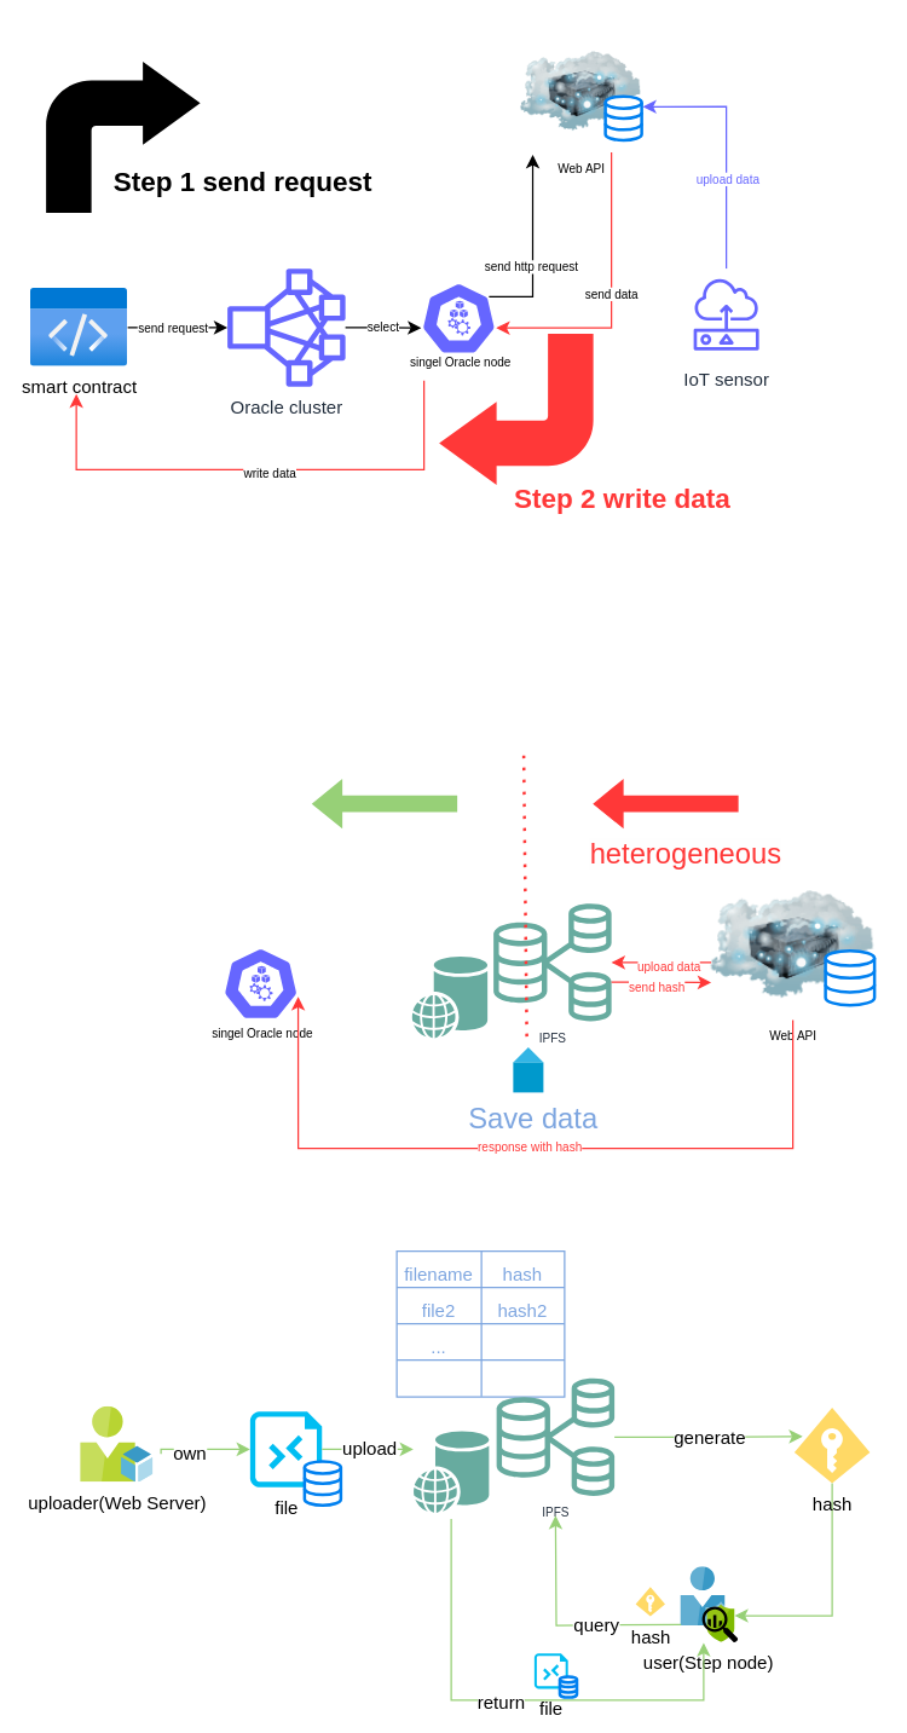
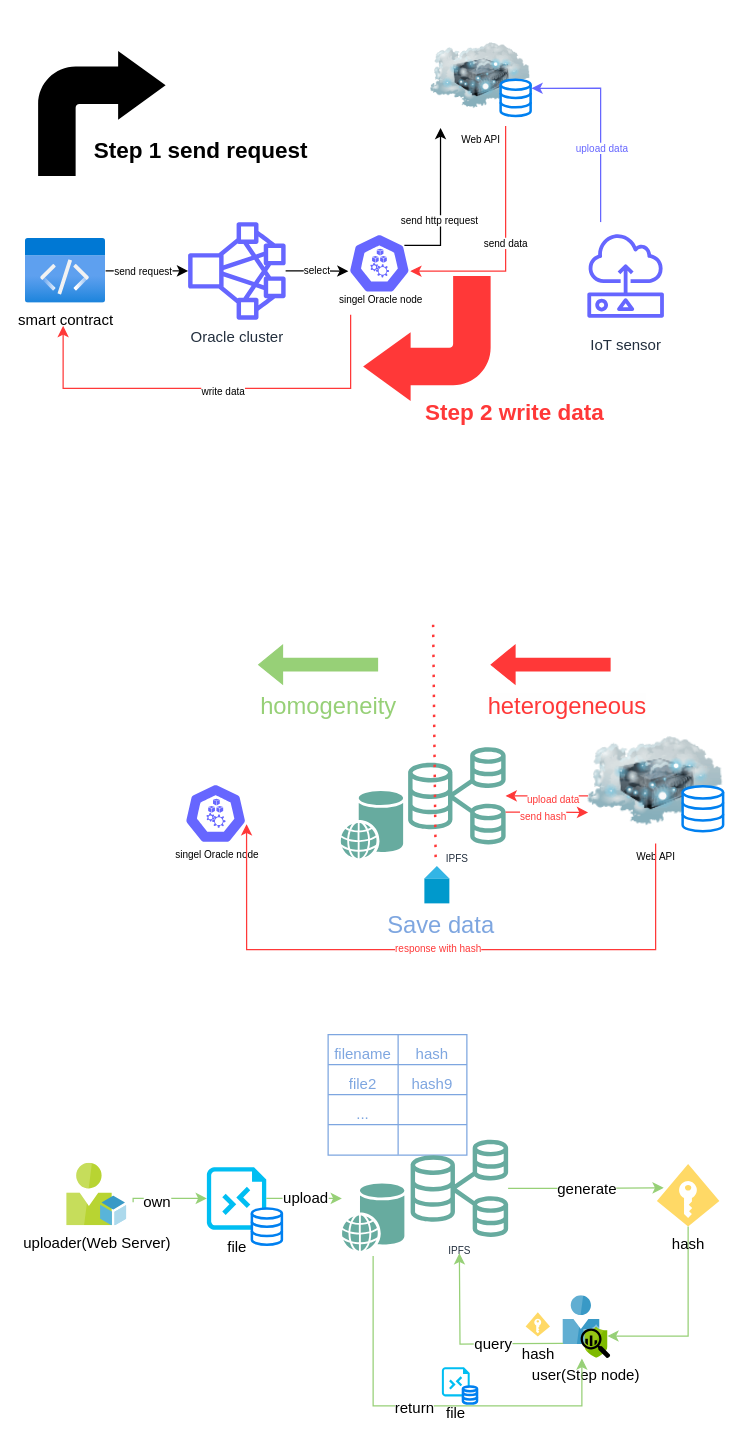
- <mxCell id="21" value="IoT sensor" style="sketch=0;outlineConnect=0;fontColor=#232F3E;gradientColor=none;strokeColor=#6666FF;fillColor=#ffffff;dashed=0;verticalLabelPosition=bottom;verticalAlign=top;align=center;html=1;fontSize=12;fontStyle=0;aspect=fixed;shape=mxgraph.aws4.resourceIcon;resIcon=mxgraph.aws4.sensor;fillStyle=auto;" parent="1" vertex="1"><mxGeometry x="450" y="177" width="60" height="60" as="geometry" /></mxCell>
+ <mxCell id="21" value="IoT sensor" style="sketch=0;outlineConnect=0;fontColor=#232F3E;gradientColor=none;strokeColor=#6666FF;fillColor=#ffffff;dashed=0;verticalLabelPosition=bottom;verticalAlign=top;align=center;html=1;fontSize=12;fontStyle=0;aspect=fixed;shape=mxgraph.aws4.resourceIcon;resIcon=mxgraph.aws4.sensor;fillStyle=auto;" parent="1" vertex="1"><mxGeometry x="450" y="177" width="100" height="85" as="geometry" /></mxCell>
+ <mxCell id="43" value="&lt;span style=&quot;text-align: left; background-color: rgb(255, 255, 255);&quot;&gt;&lt;font style=&quot;font-size: 19px;&quot;&gt;homogeneity&lt;/font&gt;&lt;/span&gt;" style="text;html=1;resizable=0;autosize=1;align=center;verticalAlign=middle;points=[];fillColor=none;strokeColor=none;rounded=0;fillStyle=auto;fontSize=8;fontColor=#97D077;" vertex="1" parent="1"><mxGeometry x="198" y="547" width="127" height="35" as="geometry" /></mxCell>
- <mxCell id="55" value="&lt;font style=&quot;font-size: 12px;&quot;&gt;hash2&lt;/font&gt;" style="shape=partialRectangle;html=1;whiteSpace=wrap;connectable=0;overflow=hidden;fillColor=none;top=0;left=0;bottom=0;right=0;pointerEvents=1;fillStyle=auto;strokeColor=#7EA6E0;fontFamily=Helvetica;fontSize=19;fontColor=#7EA6E0;" vertex="1" parent="53"><mxGeometry x="56" width="55" height="24" as="geometry"><mxRectangle width="55" height="24" as="alternateBounds" /></mxGeometry></mxCell>
+ <mxCell id="55" value="&lt;font style=&quot;font-size: 12px;&quot;&gt;hash9&lt;/font&gt;" style="shape=partialRectangle;html=1;whiteSpace=wrap;connectable=0;overflow=hidden;fillColor=none;top=0;left=0;bottom=0;right=0;pointerEvents=1;fillStyle=auto;strokeColor=#7EA6E0;fontFamily=Helvetica;fontSize=19;fontColor=#7EA6E0;" vertex="1" parent="53"><mxGeometry x="56" width="55" height="24" as="geometry"><mxRectangle width="55" height="24" as="alternateBounds" /></mxGeometry></mxCell>
